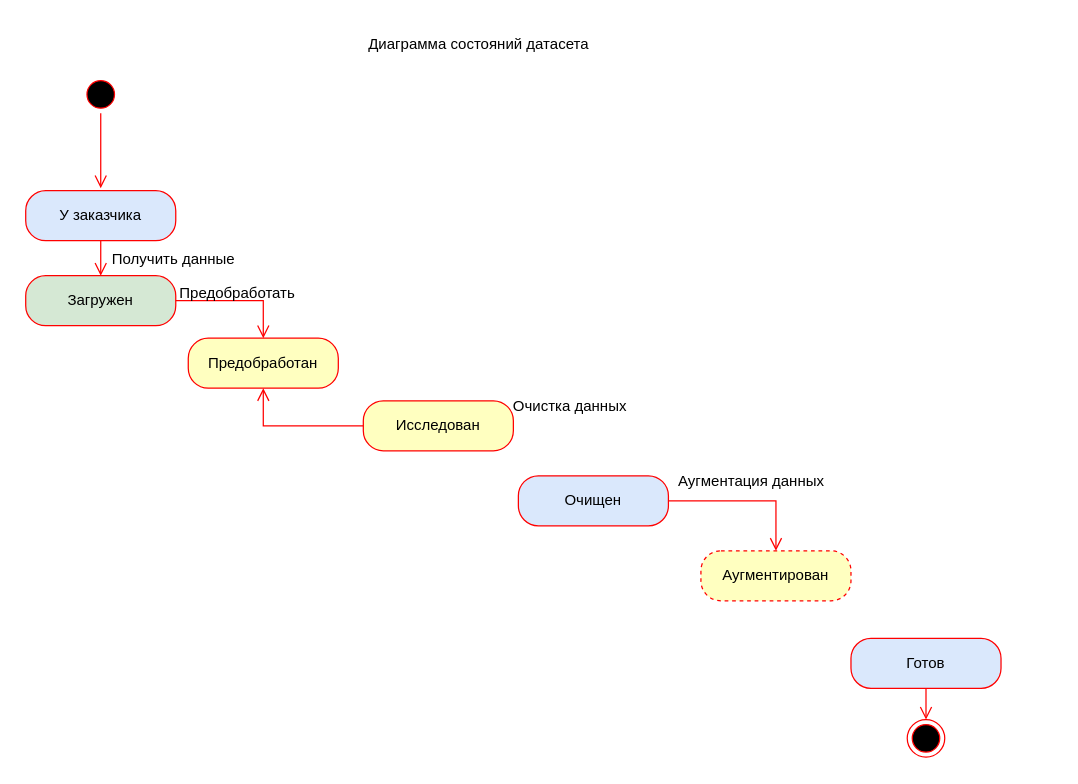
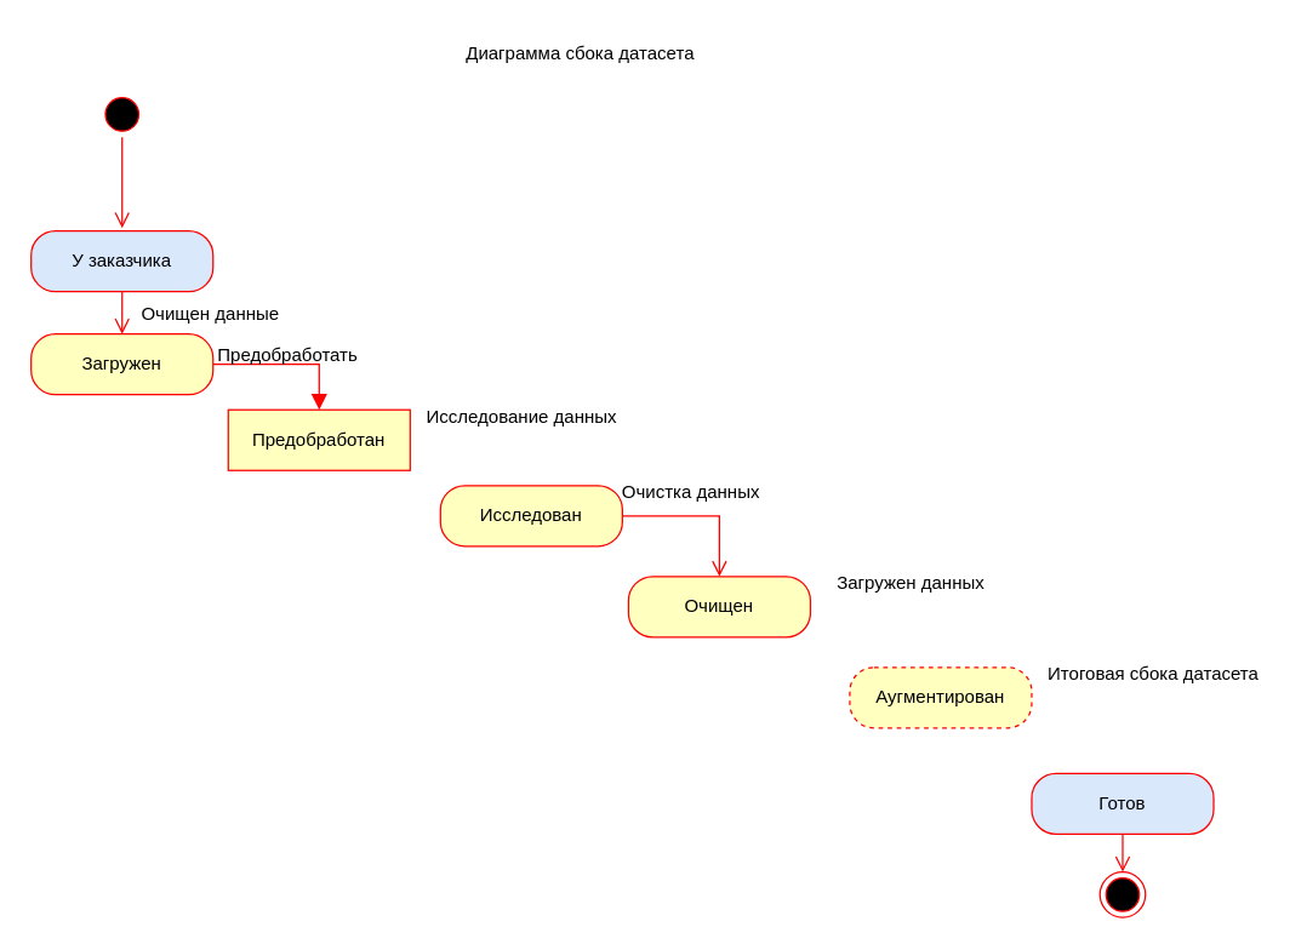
- <mxCell id="2" value="Диаграмма состояний датасета" style="text;html=1;align=center;verticalAlign=middle;resizable=0;points=[];autosize=1;strokeColor=none;fillColor=none;" vertex="1" parent="1"><mxGeometry x="282" y="20" width="200" height="30" as="geometry" /></mxCell>
+ <mxCell id="2" value="Диаграмма сбока датасета" style="text;html=1;align=center;verticalAlign=middle;resizable=0;points=[];autosize=1;strokeColor=none;fillColor=none;" vertex="1" parent="1"><mxGeometry x="282" y="20" width="200" height="30" as="geometry" /></mxCell>
- <mxCell id="10" value="Получить данные" style="text;html=1;align=center;verticalAlign=middle;resizable=0;points=[];autosize=1;strokeColor=none;fillColor=none;" vertex="1" parent="1"><mxGeometry x="78" y="192" width="120" height="30" as="geometry" /></mxCell>
+ <mxCell id="10" value="Очищен данные" style="text;html=1;align=center;verticalAlign=middle;resizable=0;points=[];autosize=1;strokeColor=none;fillColor=none;" vertex="1" parent="1"><mxGeometry x="78" y="192" width="120" height="30" as="geometry" /></mxCell>
- <mxCell id="8" value="Загружен" style="rounded=1;whiteSpace=wrap;html=1;arcSize=40;fontColor=#000000;fillColor=#d5e8d4;strokeColor=#ff0000;" vertex="1" parent="1"><mxGeometry x="20" y="220" width="120" height="40" as="geometry" /></mxCell>
+ <mxCell id="8" value="Загружен" style="rounded=1;whiteSpace=wrap;html=1;arcSize=40;fontColor=#000000;fillColor=#ffffc0;strokeColor=#ff0000;" vertex="1" parent="1"><mxGeometry x="20" y="220" width="120" height="40" as="geometry" /></mxCell>
- <mxCell id="9" value="" style="edgeStyle=orthogonalEdgeStyle;html=1;verticalAlign=bottom;endArrow=open;endSize=8;strokeColor=#ff0000;rounded=0;entryX=0.5;entryY=0;entryDx=0;entryDy=0;" edge="1" source="8" parent="1" target="11"><mxGeometry relative="1" as="geometry"><mxPoint x="80" y="350" as="targetPoint" /></mxGeometry></mxCell>
+ <mxCell id="9" value="" style="edgeStyle=orthogonalEdgeStyle;html=1;verticalAlign=bottom;endArrow=block;endSize=8;strokeColor=#ff0000;rounded=0;entryX=0.5;entryY=0;entryDx=0;entryDy=0;" edge="1" source="8" parent="1" target="11"><mxGeometry relative="1" as="geometry"><mxPoint x="80" y="350" as="targetPoint" /></mxGeometry></mxCell>
+ <mxCell id="20" value="Исследование данных&amp;nbsp;" style="text;html=1;align=center;verticalAlign=middle;resizable=0;points=[];autosize=1;strokeColor=none;fillColor=none;" vertex="1" parent="1"><mxGeometry x="270" y="260" width="150" height="30" as="geometry" /></mxCell>
- <mxCell id="11" value="Предобработан" style="rounded=1;whiteSpace=wrap;html=1;arcSize=40;fontColor=#000000;fillColor=#ffffc0;strokeColor=#ff0000;" vertex="1" parent="1"><mxGeometry x="150" y="270" width="120" height="40" as="geometry" /></mxCell>
+ <mxCell id="11" value="Предобработан" style="whiteSpace=wrap;html=1;arcSize=40;fontColor=#000000;fillColor=#ffffc0;strokeColor=#ff0000;rounded=0;" vertex="1" parent="1"><mxGeometry x="150" y="270" width="120" height="40" as="geometry" /></mxCell>
- <mxCell id="13" value="" style="edgeStyle=orthogonalEdgeStyle;html=1;verticalAlign=bottom;endArrow=open;endSize=8;strokeColor=#ff0000;rounded=0;" edge="1" source="12" parent="1" target="11"><mxGeometry relative="1" as="geometry"><mxPoint x="350" y="430" as="targetPoint" /></mxGeometry></mxCell>
+ <mxCell id="13" value="" style="edgeStyle=orthogonalEdgeStyle;html=1;verticalAlign=bottom;endArrow=open;endSize=8;strokeColor=#ff0000;rounded=0;entryX=0.5;entryY=0;entryDx=0;entryDy=0;" edge="1" source="12" parent="1" target="14"><mxGeometry relative="1" as="geometry"><mxPoint x="350" y="430" as="targetPoint" /></mxGeometry></mxCell>
- <mxCell id="22" value="Аугментация данных" style="text;html=1;align=center;verticalAlign=middle;resizable=0;points=[];autosize=1;strokeColor=none;fillColor=none;" vertex="1" parent="1"><mxGeometry x="530" y="370" width="140" height="30" as="geometry" /></mxCell>
+ <mxCell id="22" value="Загружен данных" style="text;html=1;align=center;verticalAlign=middle;resizable=0;points=[];autosize=1;strokeColor=none;fillColor=none;" vertex="1" parent="1"><mxGeometry x="530" y="370" width="140" height="30" as="geometry" /></mxCell>
- <mxCell id="14" value="Очищен" style="rounded=1;whiteSpace=wrap;html=1;arcSize=40;fontColor=#000000;fillColor=#dae8fc;strokeColor=#ff0000;" vertex="1" parent="1"><mxGeometry x="414" y="380" width="120" height="40" as="geometry" /></mxCell>
+ <mxCell id="14" value="Очищен" style="rounded=1;whiteSpace=wrap;html=1;arcSize=40;fontColor=#000000;fillColor=#ffffc0;strokeColor=#ff0000;" vertex="1" parent="1"><mxGeometry x="414" y="380" width="120" height="40" as="geometry" /></mxCell>
- <mxCell id="15" value="" style="edgeStyle=orthogonalEdgeStyle;html=1;verticalAlign=bottom;endArrow=open;endSize=8;strokeColor=#ff0000;rounded=0;entryX=0.5;entryY=0;entryDx=0;entryDy=0;" edge="1" source="14" parent="1" target="16"><mxGeometry relative="1" as="geometry"><mxPoint x="474" y="510" as="targetPoint" /></mxGeometry></mxCell>
+ <mxCell id="23" value="Итоговая сбока датасета" style="text;html=1;align=center;verticalAlign=middle;resizable=0;points=[];autosize=1;strokeColor=none;fillColor=none;" vertex="1" parent="1"><mxGeometry x="680" y="430" width="160" height="30" as="geometry" /></mxCell>
